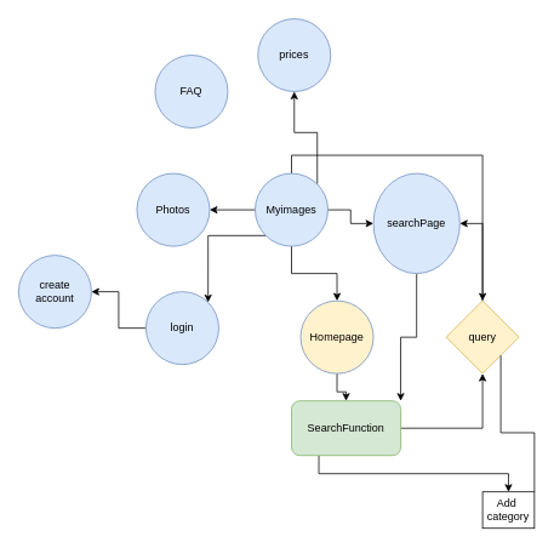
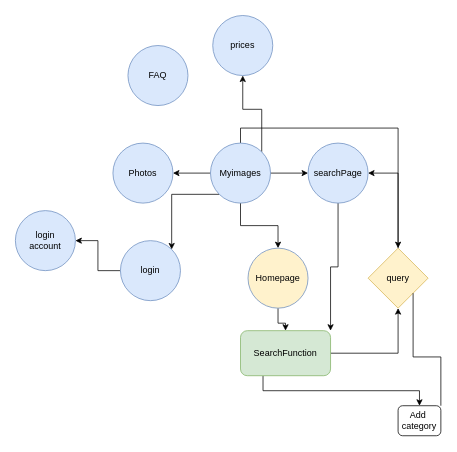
- <mxCell id="15" value="searchPage" style="ellipse;whiteSpace=wrap;html=1;aspect=fixed;fillColor=#dae8fc;strokeColor=#6c8ebf;" parent="1" vertex="1"><mxGeometry x="410" y="190" width="95" height="110" as="geometry" /></mxCell>
+ <mxCell id="15" value="searchPage" style="ellipse;whiteSpace=wrap;html=1;aspect=fixed;fillColor=#dae8fc;strokeColor=#6c8ebf;" parent="1" vertex="1"><mxGeometry x="410" y="190" width="80" height="80" as="geometry" /></mxCell>
- <mxCell id="21" value="create&lt;br&gt;account" style="ellipse;whiteSpace=wrap;html=1;aspect=fixed;fillColor=#dae8fc;strokeColor=#6c8ebf;" parent="1" vertex="1"><mxGeometry x="20" y="280" width="80" height="80" as="geometry" /></mxCell>
+ <mxCell id="21" value="login&lt;br&gt;account" style="ellipse;whiteSpace=wrap;html=1;aspect=fixed;fillColor=#dae8fc;strokeColor=#6c8ebf;" parent="1" vertex="1"><mxGeometry x="20" y="280" width="80" height="80" as="geometry" /></mxCell>
- <mxCell id="25" value="Add&amp;nbsp;&lt;br&gt;category" style="whiteSpace=wrap;html=1;rounded=0;" parent="1" vertex="1"><mxGeometry x="530" y="540" width="57" height="40" as="geometry" /></mxCell>
+ <mxCell id="25" value="Add&amp;nbsp;&lt;br&gt;category" style="rounded=1;whiteSpace=wrap;html=1;" parent="1" vertex="1"><mxGeometry x="530" y="540" width="57" height="40" as="geometry" /></mxCell>
